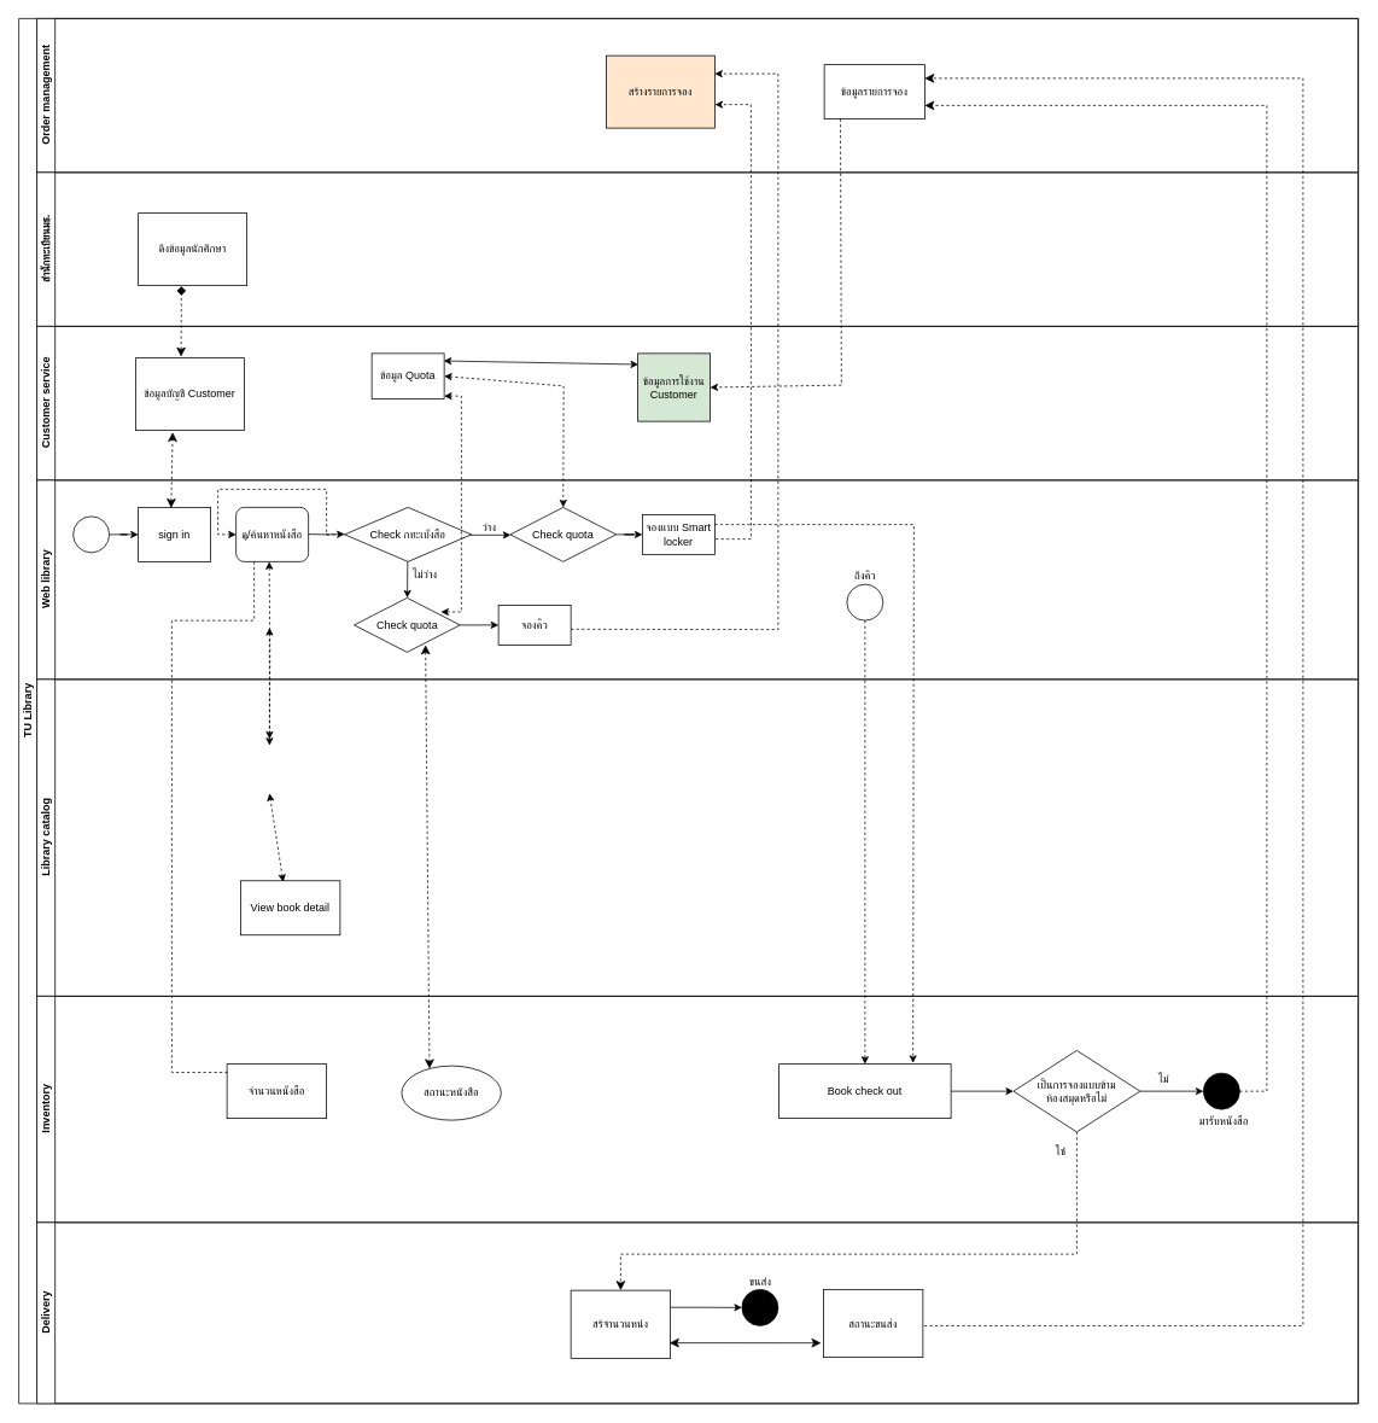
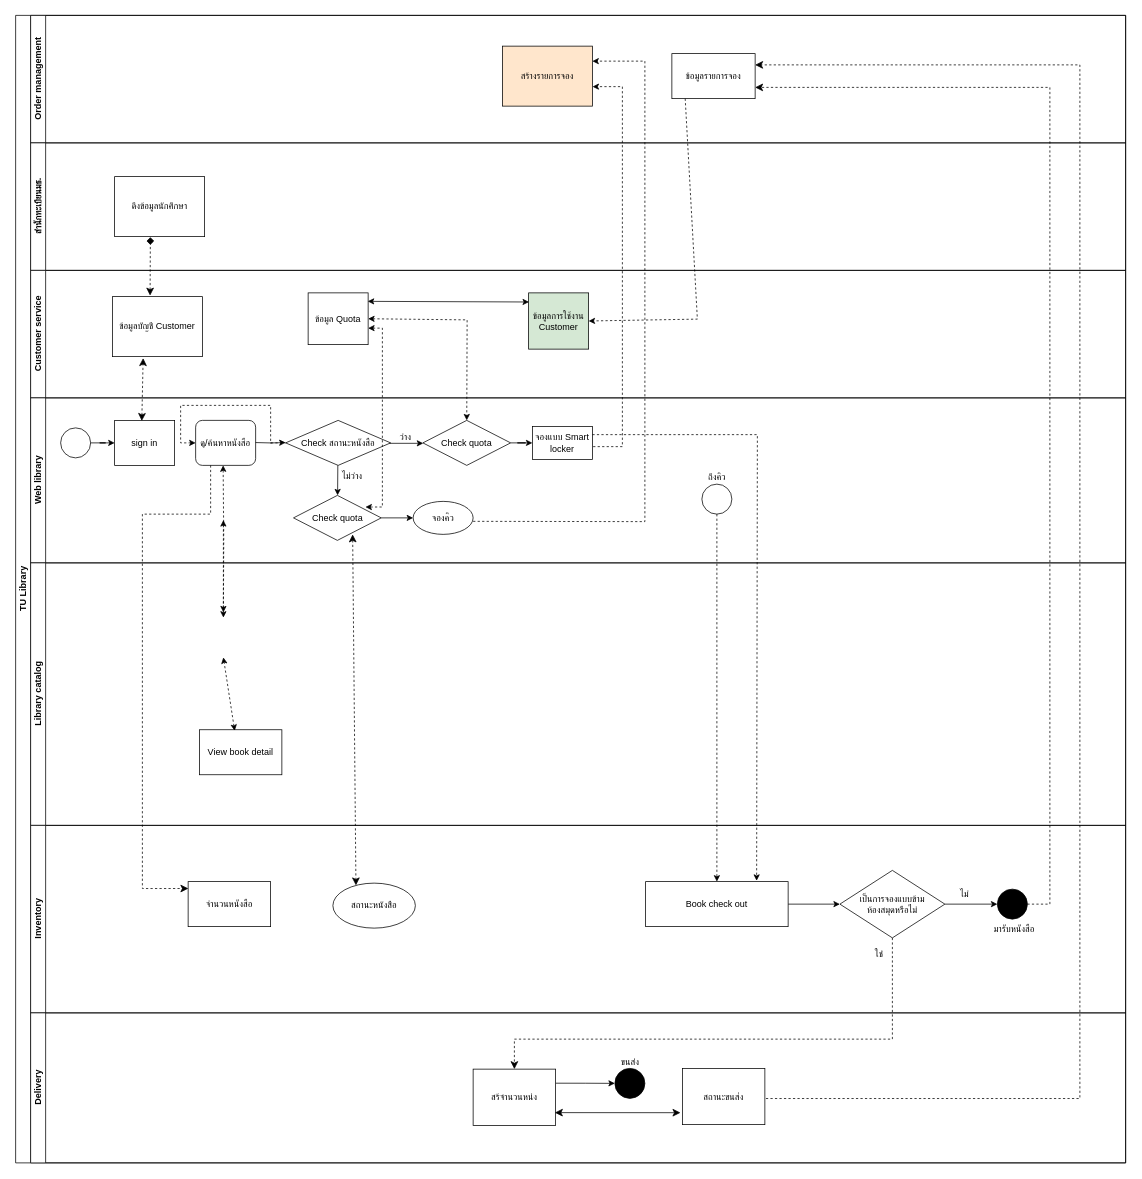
- <mxCell id="4" value="ข้อมูลรายการจอง" style="rounded=0;whiteSpace=wrap;html=1;fontFamily=Helvetica;fontSize=12;fontColor=#000000;align=center;" parent="3" vertex="1"><mxGeometry x="870" y="51" width="111" height="60" as="geometry" /></mxCell>
+ <mxCell id="4" value="ข้อมูลรายการจอง" style="rounded=0;whiteSpace=wrap;html=1;fontFamily=Helvetica;fontSize=12;fontColor=#000000;align=center;" parent="3" vertex="1"><mxGeometry x="855" y="51" width="111" height="60" as="geometry" /></mxCell>
- <mxCell id="9" value="ข้อมูล Quota" style="rounded=0;whiteSpace=wrap;html=1;fontFamily=Helvetica;fontSize=12;fontColor=#000000;align=center;" parent="8" vertex="1"><mxGeometry x="370" y="30" width="80" height="50" as="geometry" /></mxCell>
+ <mxCell id="9" value="ข้อมูล Quota" style="rounded=0;whiteSpace=wrap;html=1;fontFamily=Helvetica;fontSize=12;fontColor=#000000;align=center;" parent="8" vertex="1"><mxGeometry x="370" y="30" width="80" height="69" as="geometry" /></mxCell>
- <mxCell id="15" value="Check กทะเบังสือ" style="rhombus;whiteSpace=wrap;html=1;fontFamily=Helvetica;fontSize=12;fontColor=#000000;align=center;" parent="13" vertex="1"><mxGeometry x="340" y="30" width="140" height="60" as="geometry" /></mxCell>
+ <mxCell id="15" value="Check สถานะหนังสือ" style="rhombus;whiteSpace=wrap;html=1;fontFamily=Helvetica;fontSize=12;fontColor=#000000;align=center;" parent="13" vertex="1"><mxGeometry x="340" y="30" width="140" height="60" as="geometry" /></mxCell>
- <mxCell id="24" value="จองคิว" style="rounded=0;whiteSpace=wrap;html=1;fontFamily=Helvetica;fontSize=12;fontColor=#000000;align=center;" parent="13" vertex="1"><mxGeometry x="510" y="138" width="80" height="44" as="geometry" /></mxCell>
+ <mxCell id="24" value="จองคิว" style="ellipse;whiteSpace=wrap;html=1;fontFamily=Helvetica;fontSize=12;fontColor=#000000;align=center;" parent="13" vertex="1"><mxGeometry x="510" y="138" width="80" height="44" as="geometry" /></mxCell>
- <mxCell id="63" value="" style="edgeStyle=segmentEdgeStyle;endArrow=none;html=1;curved=0;rounded=0;endSize=8;startSize=8;sourcePerimeterSpacing=0;targetPerimeterSpacing=0;exitX=0.25;exitY=1;exitDx=0;exitDy=0;entryX=0.003;entryY=0.153;entryDx=0;entryDy=0;entryPerimeter=0;dashed=1;" parent="2" source="14" target="41" edge="1"><mxGeometry width="100" relative="1" as="geometry"><mxPoint x="119" y="1125" as="sourcePoint" /><mxPoint x="219" y="1165" as="targetPoint" /><Array as="points"><mxPoint x="260" y="665" /><mxPoint x="169" y="665" /><mxPoint x="169" y="1164" /></Array></mxGeometry></mxCell>
+ <mxCell id="63" value="" style="edgeStyle=segmentEdgeStyle;endArrow=classic;html=1;curved=0;rounded=0;endSize=8;startSize=8;sourcePerimeterSpacing=0;targetPerimeterSpacing=0;exitX=0.25;exitY=1;exitDx=0;exitDy=0;entryX=0.003;entryY=0.153;entryDx=0;entryDy=0;entryPerimeter=0;dashed=1;" parent="2" source="14" target="41" edge="1"><mxGeometry width="100" relative="1" as="geometry"><mxPoint x="119" y="1125" as="sourcePoint" /><mxPoint x="219" y="1165" as="targetPoint" /><Array as="points"><mxPoint x="260" y="665" /><mxPoint x="169" y="665" /><mxPoint x="169" y="1164" /></Array></mxGeometry></mxCell>
